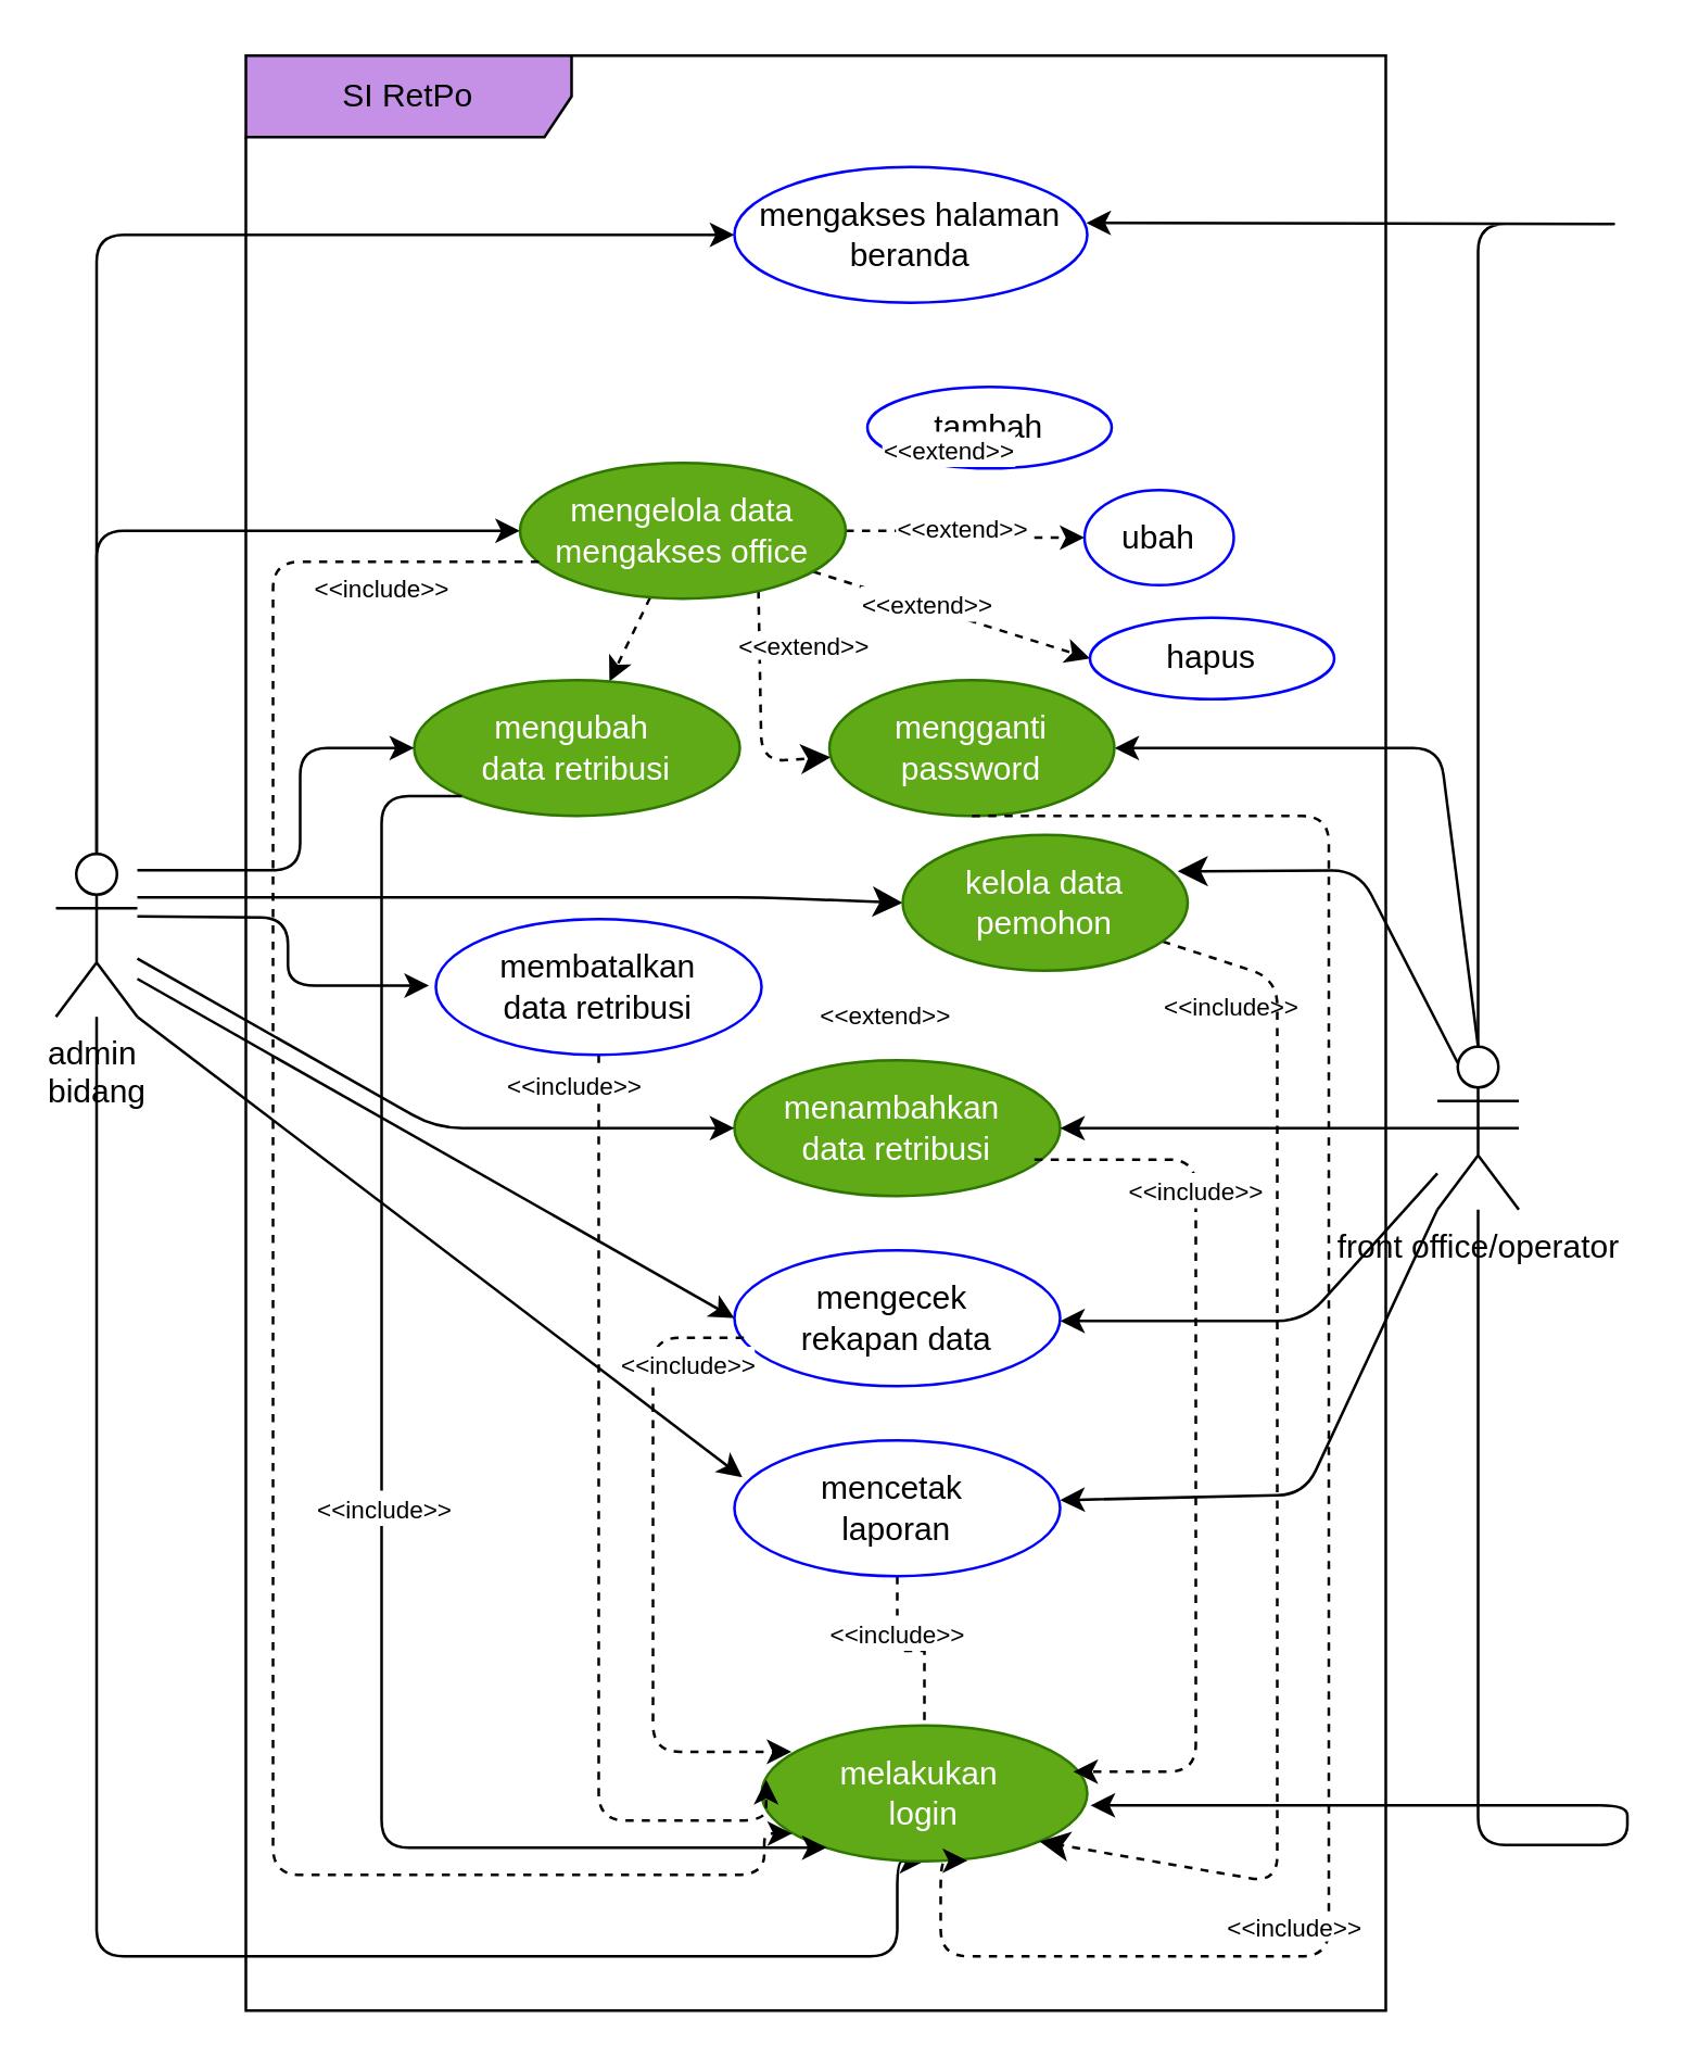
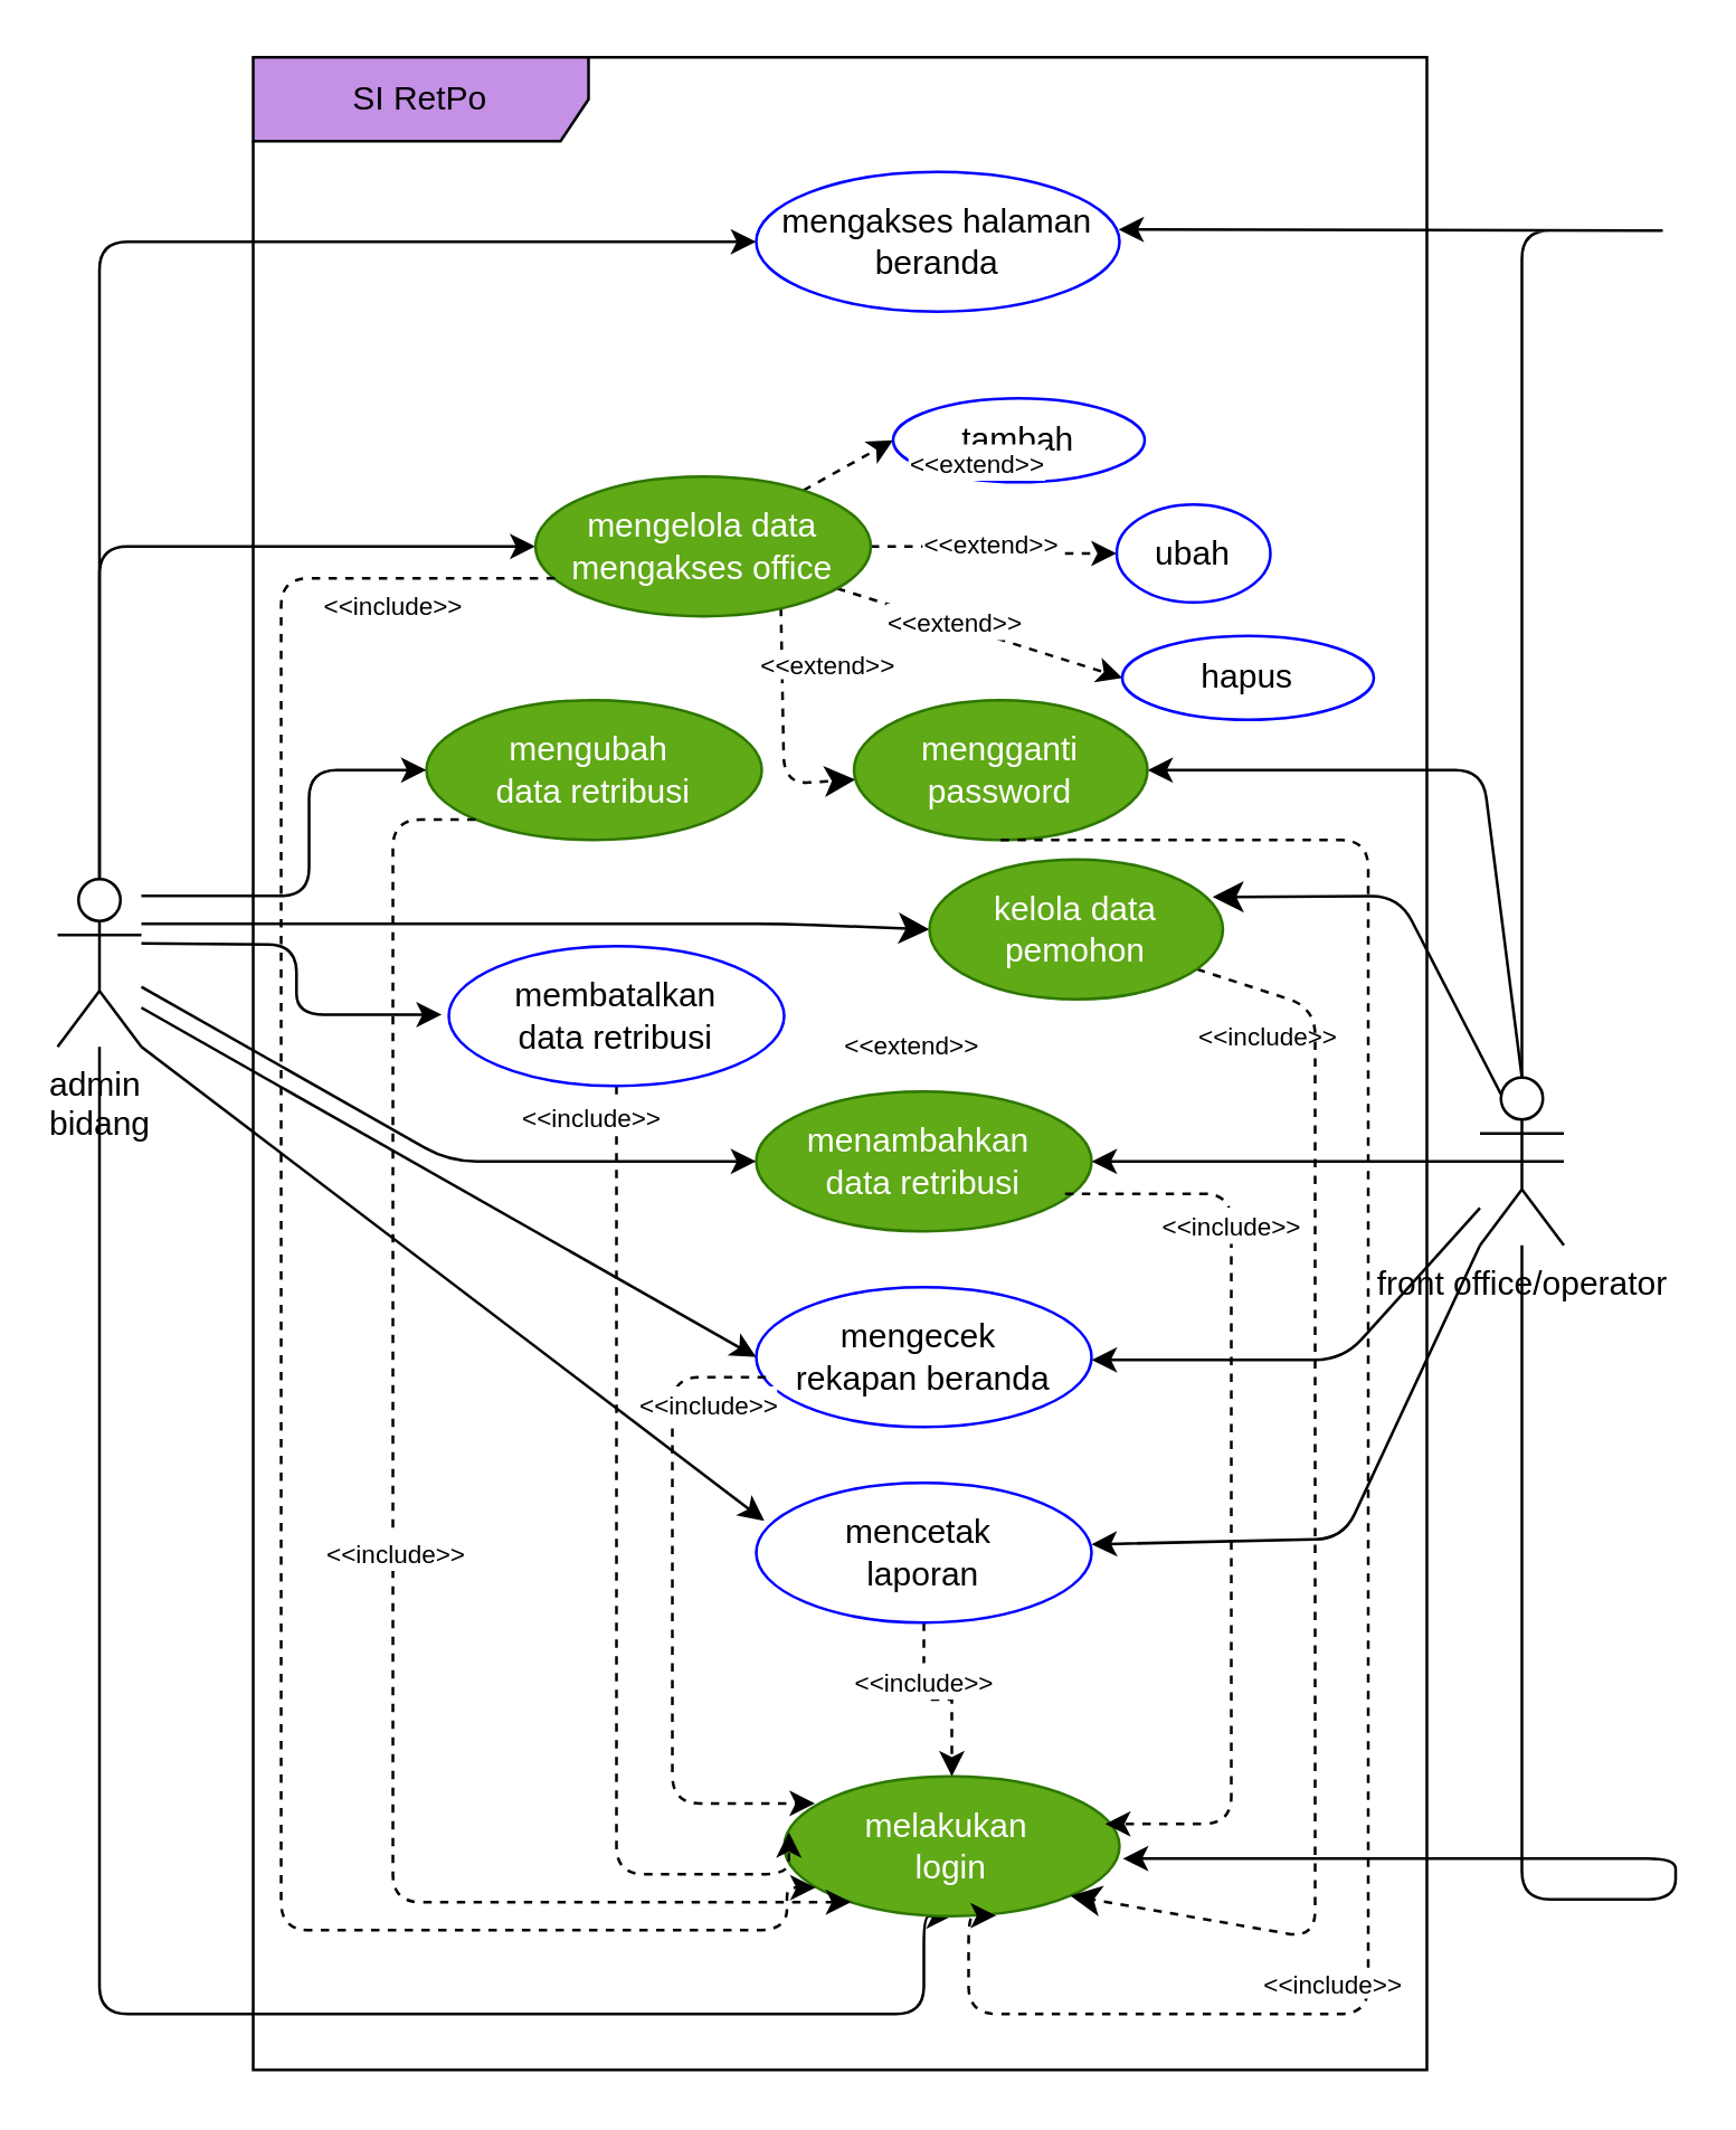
- <mxCell id="14" style="rounded=0;orthogonalLoop=1;jettySize=auto;html=1;dashed=1;" parent="1" source="18" target="22" edge="1"><mxGeometry relative="1" as="geometry" /></mxCell>
+ <mxCell id="14" style="rounded=0;orthogonalLoop=1;jettySize=auto;html=1;entryX=0;entryY=0.5;entryDx=0;entryDy=0;dashed=1;" parent="1" source="18" target="19" edge="1"><mxGeometry relative="1" as="geometry" /></mxCell>
- <mxCell id="25" value="&lt;div&gt;mengecek&amp;nbsp;&lt;/div&gt;&lt;div&gt;rekapan data&lt;/div&gt;" style="ellipse;whiteSpace=wrap;html=1;strokeColor=#0000FF;shadow=0;" parent="1" vertex="1"><mxGeometry x="270" y="460" width="120" height="50" as="geometry" /></mxCell>
+ <mxCell id="25" value="&lt;div&gt;mengecek&amp;nbsp;&lt;/div&gt;&lt;div&gt;rekapan beranda&lt;/div&gt;" style="ellipse;whiteSpace=wrap;html=1;strokeColor=#0000FF;shadow=0;" parent="1" vertex="1"><mxGeometry x="270" y="460" width="120" height="50" as="geometry" /></mxCell>
- <mxCell id="26" style="edgeStyle=orthogonalEdgeStyle;rounded=0;orthogonalLoop=1;jettySize=auto;html=1;dashed=1;endArrow=none;" parent="1" source="28" target="12" edge="1"><mxGeometry relative="1" as="geometry" /></mxCell>
+ <mxCell id="26" style="edgeStyle=orthogonalEdgeStyle;rounded=0;orthogonalLoop=1;jettySize=auto;html=1;dashed=1;" parent="1" source="28" target="12" edge="1"><mxGeometry relative="1" as="geometry" /></mxCell>
- <mxCell id="40" style="edgeStyle=orthogonalEdgeStyle;rounded=1;orthogonalLoop=1;jettySize=auto;html=1;exitX=0;exitY=1;exitDx=0;exitDy=0;curved=0;dashed=0;" parent="1" source="22" target="12" edge="1"><mxGeometry relative="1" as="geometry"><Array as="points"><mxPoint x="140" y="293" /><mxPoint x="140" y="680" /></Array></mxGeometry></mxCell>
+ <mxCell id="40" style="edgeStyle=orthogonalEdgeStyle;rounded=1;orthogonalLoop=1;jettySize=auto;html=1;exitX=0;exitY=1;exitDx=0;exitDy=0;curved=0;dashed=1;" parent="1" source="22" target="12" edge="1"><mxGeometry relative="1" as="geometry"><Array as="points"><mxPoint x="140" y="293" /><mxPoint x="140" y="680" /></Array></mxGeometry></mxCell>
